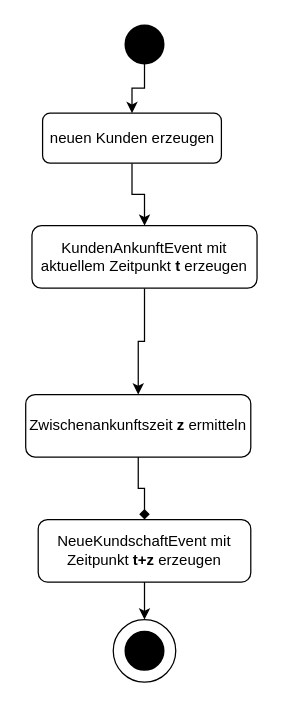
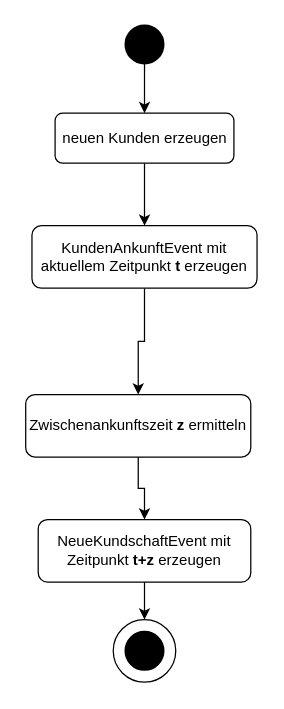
- <mxCell id="3" value="neuen Kunden erzeugen" style="rounded=1;whiteSpace=wrap;html=1;fontSize=12;glass=0;strokeWidth=1;shadow=0;" parent="1" vertex="1"><mxGeometry x="33.5" y="90" width="143" height="40" as="geometry" /></mxCell>
+ <mxCell id="3" value="neuen Kunden erzeugen" style="rounded=1;whiteSpace=wrap;html=1;fontSize=12;glass=0;strokeWidth=1;shadow=0;" parent="1" vertex="1"><mxGeometry x="43.5" y="90" width="143" height="40" as="geometry" /></mxCell>
- <mxCell id="12" style="edgeStyle=orthogonalEdgeStyle;rounded=0;orthogonalLoop=1;jettySize=auto;html=1;exitX=0.5;exitY=1;exitDx=0;exitDy=0;entryX=0.5;entryY=0;entryDx=0;entryDy=0;endArrow=diamond;" edge="1" parent="1" source="13" target="7"><mxGeometry relative="1" as="geometry" /></mxCell>
+ <mxCell id="12" style="edgeStyle=orthogonalEdgeStyle;rounded=0;orthogonalLoop=1;jettySize=auto;html=1;exitX=0.5;exitY=1;exitDx=0;exitDy=0;entryX=0.5;entryY=0;entryDx=0;entryDy=0;" edge="1" parent="1" source="13" target="7"><mxGeometry relative="1" as="geometry" /></mxCell>
